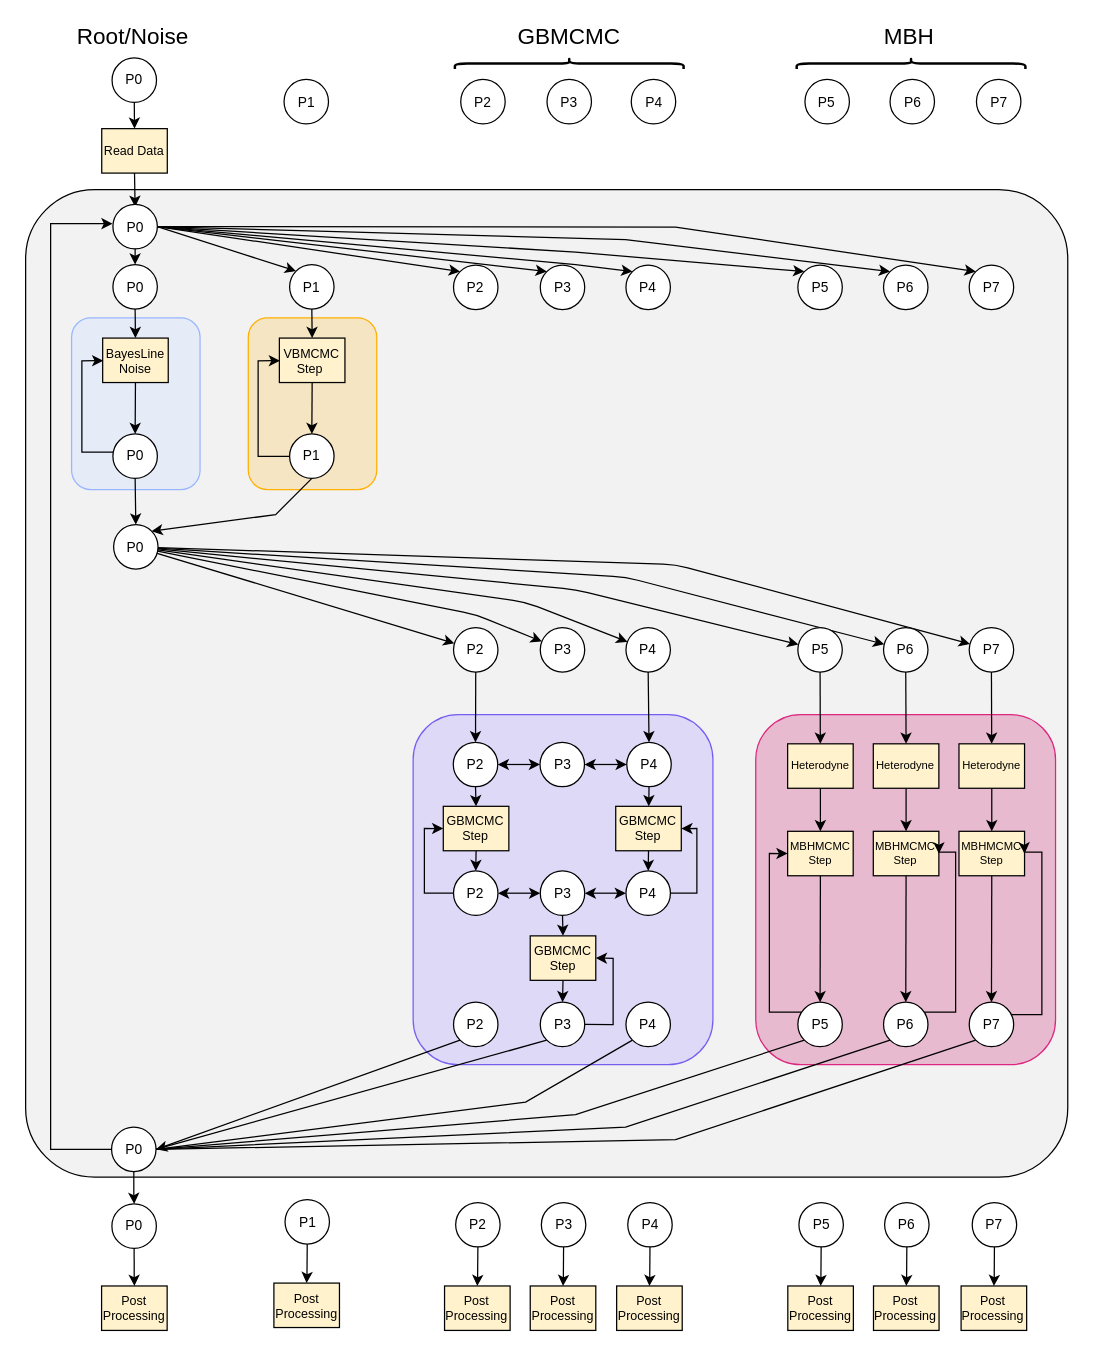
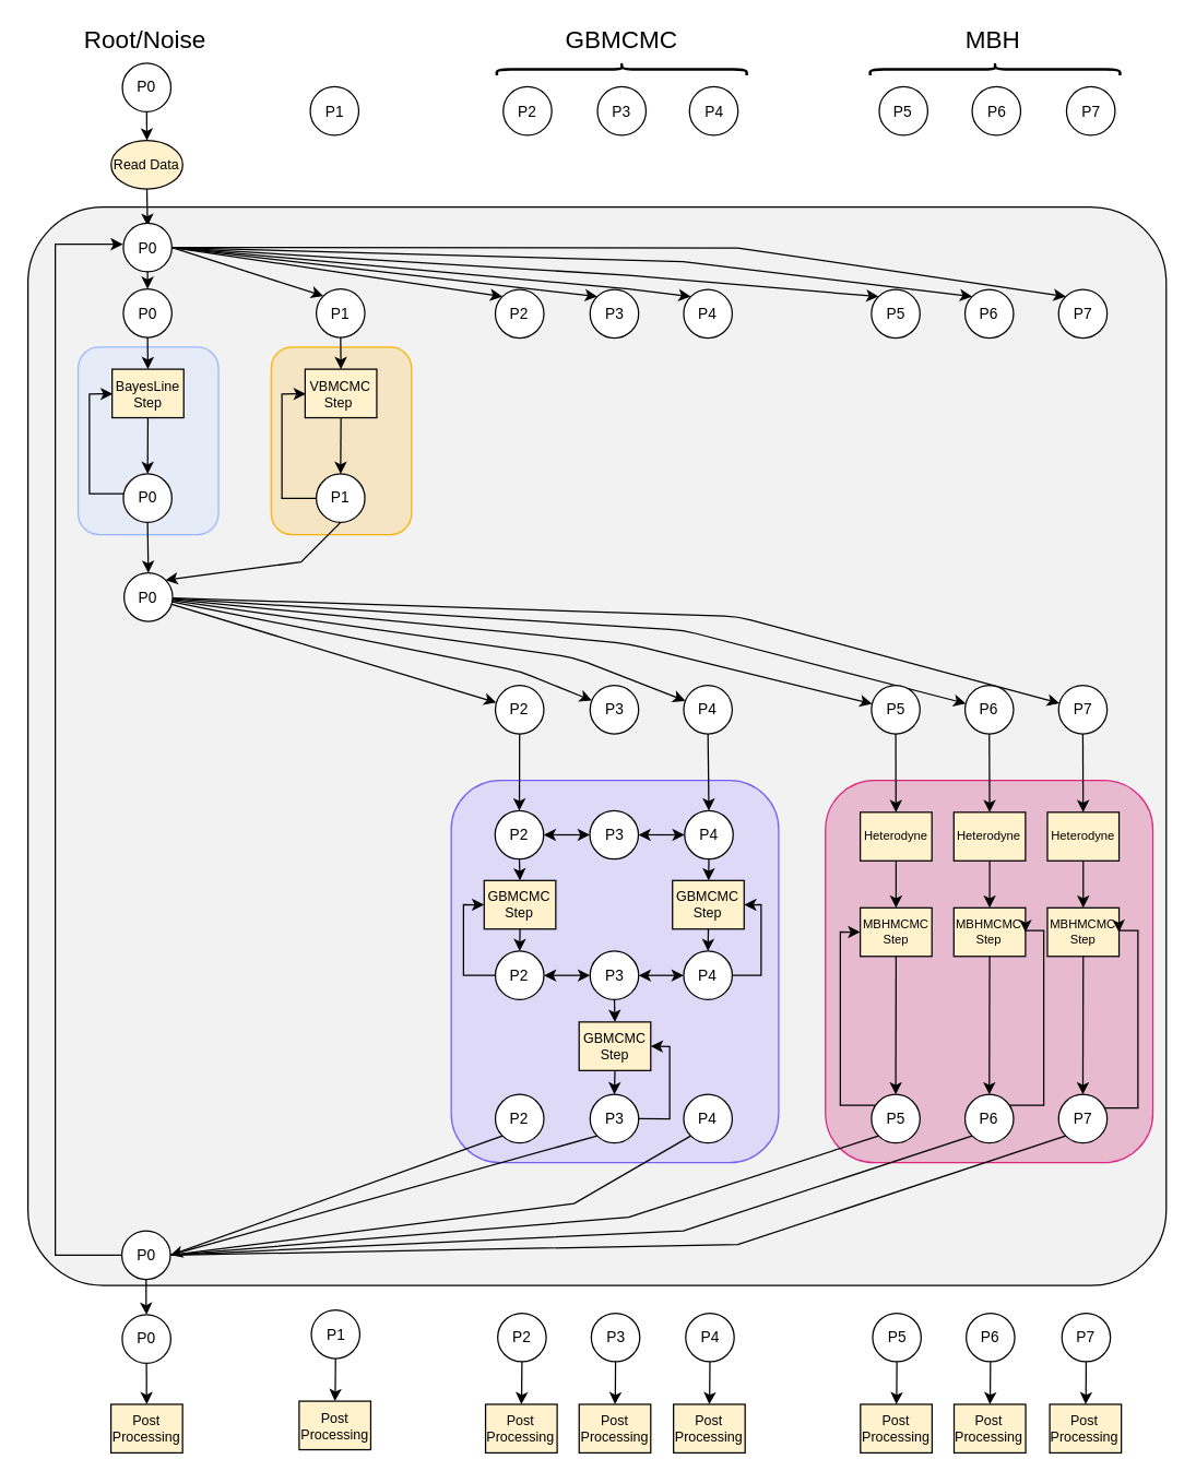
- <mxCell id="12" value="Read Data" style="rounded=0;whiteSpace=wrap;html=1;fontSize=10;fillColor=#fff2cc;" parent="1" vertex="1"><mxGeometry x="80.889" y="102.22" width="52.448" height="35.558" as="geometry" /></mxCell>
+ <mxCell id="12" value="Read Data" style="ellipse;whiteSpace=wrap;html=1;fontSize=10;fillColor=#fff2cc;" parent="1" vertex="1"><mxGeometry x="80.889" y="102.22" width="52.448" height="35.558" as="geometry" /></mxCell>
- <mxCell id="105" value="BayesLine Noise" style="rounded=0;whiteSpace=wrap;html=1;fontSize=10;fillColor=#fff2cc;" parent="1" vertex="1"><mxGeometry x="81.642" y="269.772" width="52.448" height="35.558" as="geometry" /></mxCell>
+ <mxCell id="105" value="BayesLine Step" style="rounded=0;whiteSpace=wrap;html=1;fontSize=10;fillColor=#fff2cc;" parent="1" vertex="1"><mxGeometry x="81.642" y="269.772" width="52.448" height="35.558" as="geometry" /></mxCell>
